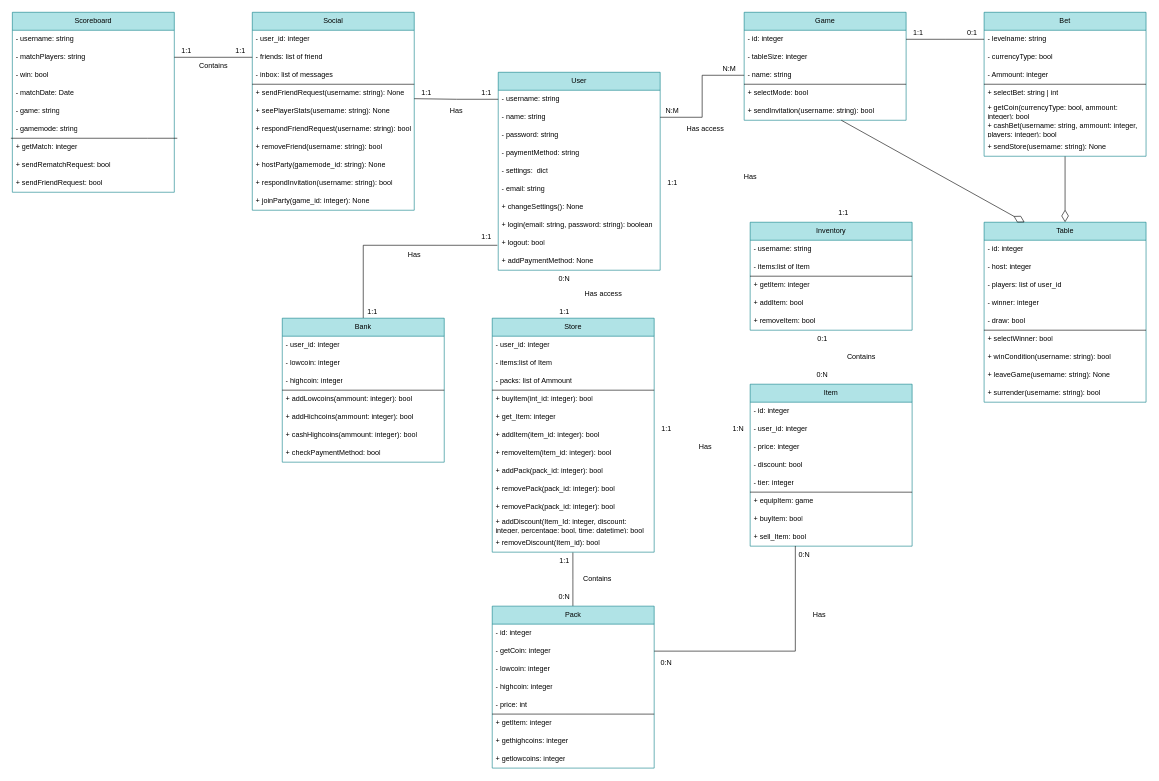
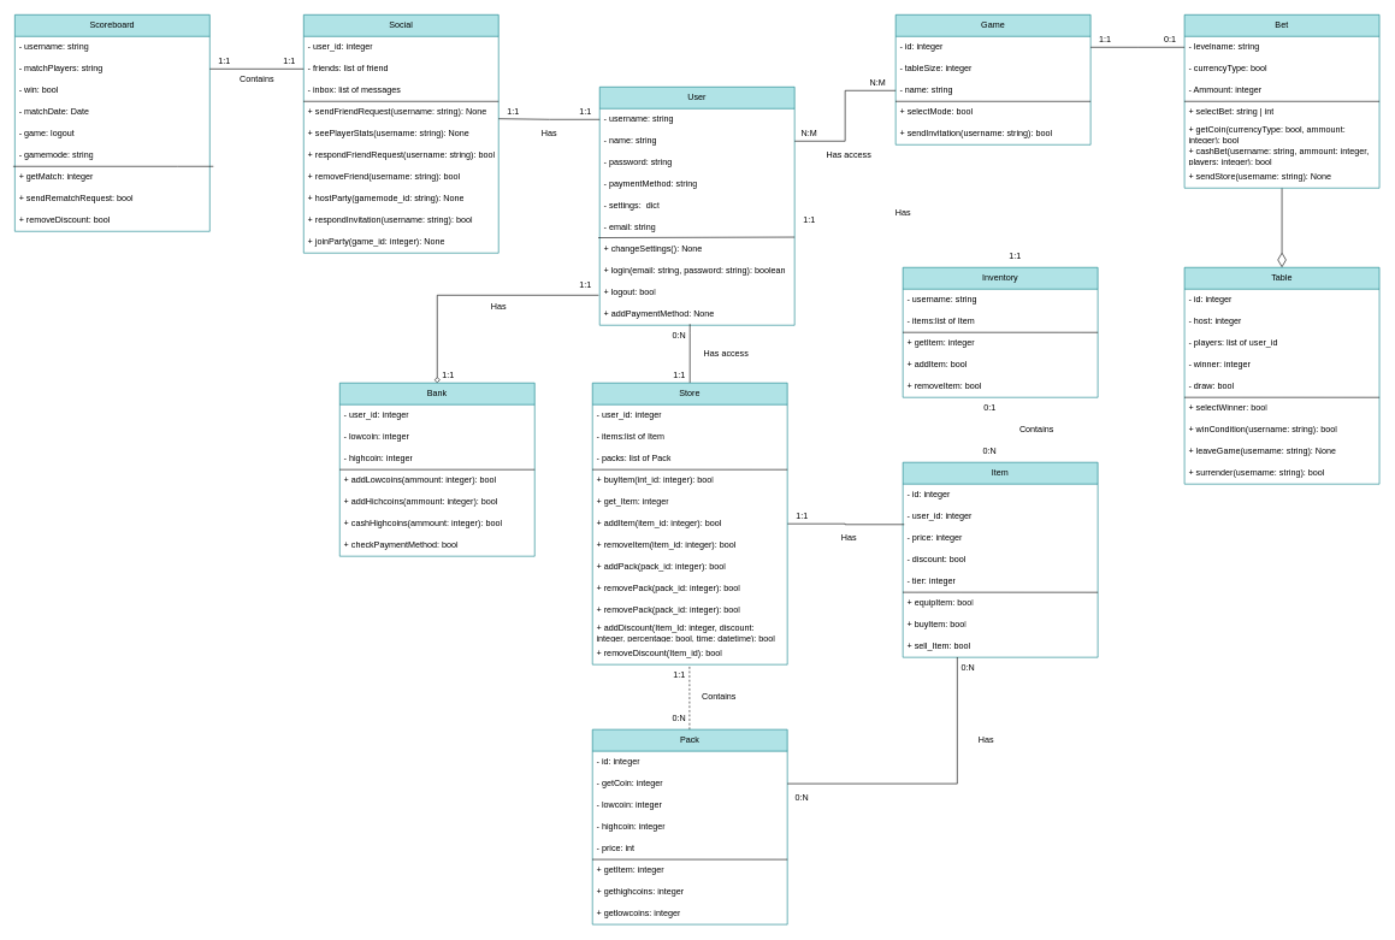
- <mxCell id="97" value="- game: string" style="text;strokeColor=none;fillColor=none;align=left;verticalAlign=middle;spacingLeft=4;spacingRight=4;overflow=hidden;points=[[0,0.5],[1,0.5]];portConstraint=eastwest;rotatable=0;whiteSpace=wrap;html=1;" vertex="1" parent="92"><mxGeometry y="150" width="270" height="30" as="geometry" /></mxCell>
+ <mxCell id="97" value="- game: logout" style="text;strokeColor=none;fillColor=none;align=left;verticalAlign=middle;spacingLeft=4;spacingRight=4;overflow=hidden;points=[[0,0.5],[1,0.5]];portConstraint=eastwest;rotatable=0;whiteSpace=wrap;html=1;" vertex="1" parent="92"><mxGeometry y="150" width="270" height="30" as="geometry" /></mxCell>
- <mxCell id="156" style="rounded=0;orthogonalLoop=1;jettySize=auto;html=1;entryX=0.25;entryY=0;entryDx=0;entryDy=0;endArrow=diamondThin;endFill=0;endSize=18;" edge="1" parent="1" source="58" target="81"><mxGeometry relative="1" as="geometry" /></mxCell>
- <mxCell id="101" value="+ sendFriendRequest: bool" style="text;strokeColor=none;fillColor=none;align=left;verticalAlign=middle;spacingLeft=4;spacingRight=4;overflow=hidden;points=[[0,0.5],[1,0.5]];portConstraint=eastwest;rotatable=0;whiteSpace=wrap;html=1;" vertex="1" parent="92"><mxGeometry y="270" width="270" height="30" as="geometry" /></mxCell>
+ <mxCell id="101" value="+ removeDiscount: bool" style="text;strokeColor=none;fillColor=none;align=left;verticalAlign=middle;spacingLeft=4;spacingRight=4;overflow=hidden;points=[[0,0.5],[1,0.5]];portConstraint=eastwest;rotatable=0;whiteSpace=wrap;html=1;" vertex="1" parent="92"><mxGeometry y="270" width="270" height="30" as="geometry" /></mxCell>
+ <mxCell id="13" value="" style="endArrow=none;html=1;rounded=0;exitX=-0.007;exitY=0.959;exitDx=0;exitDy=0;exitPerimeter=0;entryX=0.996;entryY=-0.031;entryDx=0;entryDy=0;entryPerimeter=0;" parent="3" source="9" edge="1" target="10"><mxGeometry width="50" height="50" relative="1" as="geometry"><mxPoint x="140" y="300" as="sourcePoint" /><mxPoint x="272" y="180" as="targetPoint" /></mxGeometry></mxCell>
+ <mxCell id="104" style="edgeStyle=orthogonalEdgeStyle;rounded=0;orthogonalLoop=1;jettySize=auto;html=1;entryX=0.463;entryY=0.944;entryDx=0;entryDy=0;entryPerimeter=0;endArrow=none;endFill=0;" edge="1" parent="1" source="105" target="14"><mxGeometry relative="1" as="geometry"><Array as="points"><mxPoint x="955" y="460" /><mxPoint x="955" y="460" /></Array></mxGeometry></mxCell>
- <mxCell id="2" style="edgeStyle=orthogonalEdgeStyle;rounded=0;orthogonalLoop=1;jettySize=auto;html=1;entryX=0.5;entryY=0;entryDx=0;entryDy=0;endArrow=none;endFill=0;exitX=-0.005;exitY=-0.386;exitDx=0;exitDy=0;exitPerimeter=0;" edge="1" parent="1" source="14" target="32"><mxGeometry relative="1" as="geometry" /></mxCell>
+ <mxCell id="2" style="edgeStyle=orthogonalEdgeStyle;rounded=0;orthogonalLoop=1;jettySize=auto;html=1;entryX=0.5;entryY=0;entryDx=0;entryDy=0;endArrow=diamond;endFill=0;exitX=-0.005;exitY=-0.386;exitDx=0;exitDy=0;exitPerimeter=0;" edge="1" parent="1" source="14" target="32"><mxGeometry relative="1" as="geometry" /></mxCell>
- <mxCell id="108" value="- packs: list of Ammount" style="text;strokeColor=none;fillColor=none;align=left;verticalAlign=middle;spacingLeft=4;spacingRight=4;overflow=hidden;points=[[0,0.5],[1,0.5]];portConstraint=eastwest;rotatable=0;whiteSpace=wrap;html=1;" parent="105" vertex="1"><mxGeometry y="90" width="270" height="30" as="geometry" /></mxCell>
+ <mxCell id="108" value="- packs: list of Pack" style="text;strokeColor=none;fillColor=none;align=left;verticalAlign=middle;spacingLeft=4;spacingRight=4;overflow=hidden;points=[[0,0.5],[1,0.5]];portConstraint=eastwest;rotatable=0;whiteSpace=wrap;html=1;" parent="105" vertex="1"><mxGeometry y="90" width="270" height="30" as="geometry" /></mxCell>
- <mxCell id="146" value="1:N" style="text;html=1;align=center;verticalAlign=middle;resizable=0;points=[];autosize=1;strokeColor=none;fillColor=none;" vertex="1" parent="1"><mxGeometry x="1210" y="700" width="40" height="30" as="geometry" /></mxCell>
+ <mxCell id="103" style="edgeStyle=orthogonalEdgeStyle;rounded=0;orthogonalLoop=1;jettySize=auto;html=1;entryX=0.007;entryY=-0.133;entryDx=0;entryDy=0;entryPerimeter=0;endArrow=none;endFill=0;" edge="1" parent="1" source="105" target="25"><mxGeometry relative="1" as="geometry" /></mxCell>
- <mxCell id="29" value="+ equipItem: game" style="text;strokeColor=none;fillColor=none;align=left;verticalAlign=middle;spacingLeft=4;spacingRight=4;overflow=hidden;points=[[0,0.5],[1,0.5]];portConstraint=eastwest;rotatable=0;whiteSpace=wrap;html=1;" parent="22" vertex="1"><mxGeometry y="180" width="270" height="30" as="geometry" /></mxCell>
+ <mxCell id="29" value="+ equipItem: bool" style="text;strokeColor=none;fillColor=none;align=left;verticalAlign=middle;spacingLeft=4;spacingRight=4;overflow=hidden;points=[[0,0.5],[1,0.5]];portConstraint=eastwest;rotatable=0;whiteSpace=wrap;html=1;" parent="22" vertex="1"><mxGeometry y="180" width="270" height="30" as="geometry" /></mxCell>
- <mxCell id="41" style="edgeStyle=orthogonalEdgeStyle;rounded=0;orthogonalLoop=1;jettySize=auto;html=1;endArrow=none;endFill=0;entryX=0.498;entryY=1.014;entryDx=0;entryDy=0;entryPerimeter=0;" edge="1" parent="1" source="42" target="118"><mxGeometry relative="1" as="geometry"><mxPoint x="950" y="930" as="targetPoint" /><Array as="points"><mxPoint x="955" y="965" /></Array></mxGeometry></mxCell>
+ <mxCell id="41" style="edgeStyle=orthogonalEdgeStyle;rounded=0;orthogonalLoop=1;jettySize=auto;html=1;endArrow=none;endFill=0;entryX=0.498;entryY=1.014;entryDx=0;entryDy=0;entryPerimeter=0;dashed=1;" edge="1" parent="1" source="42" target="118"><mxGeometry relative="1" as="geometry"><mxPoint x="950" y="930" as="targetPoint" /><Array as="points"><mxPoint x="955" y="965" /></Array></mxGeometry></mxCell>
